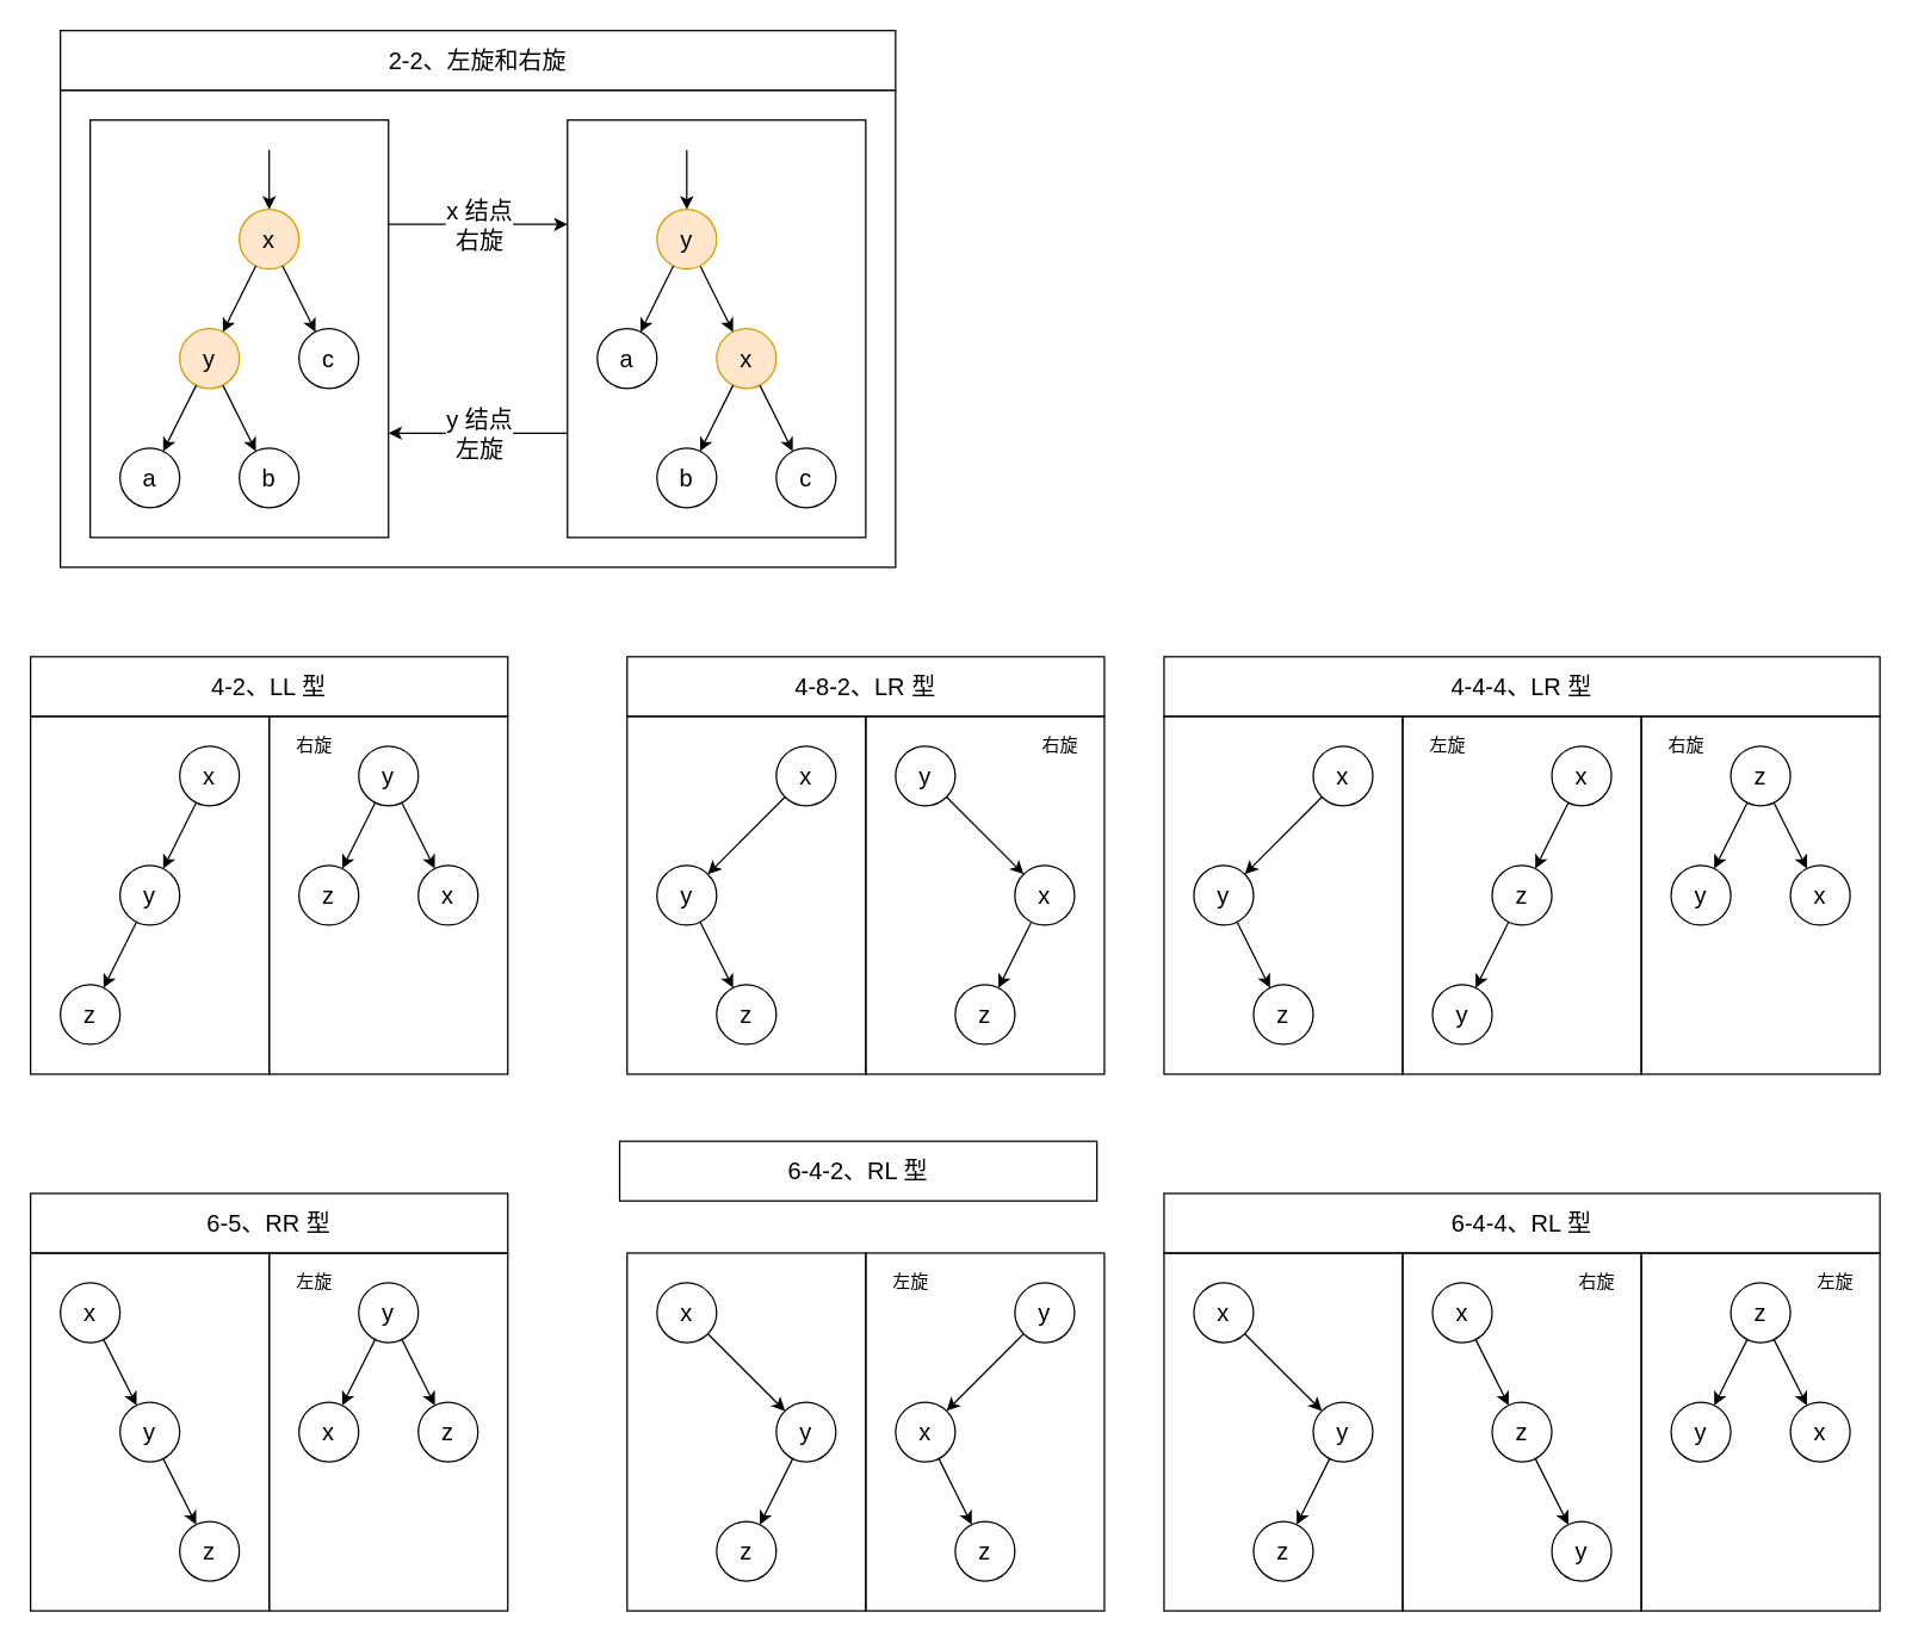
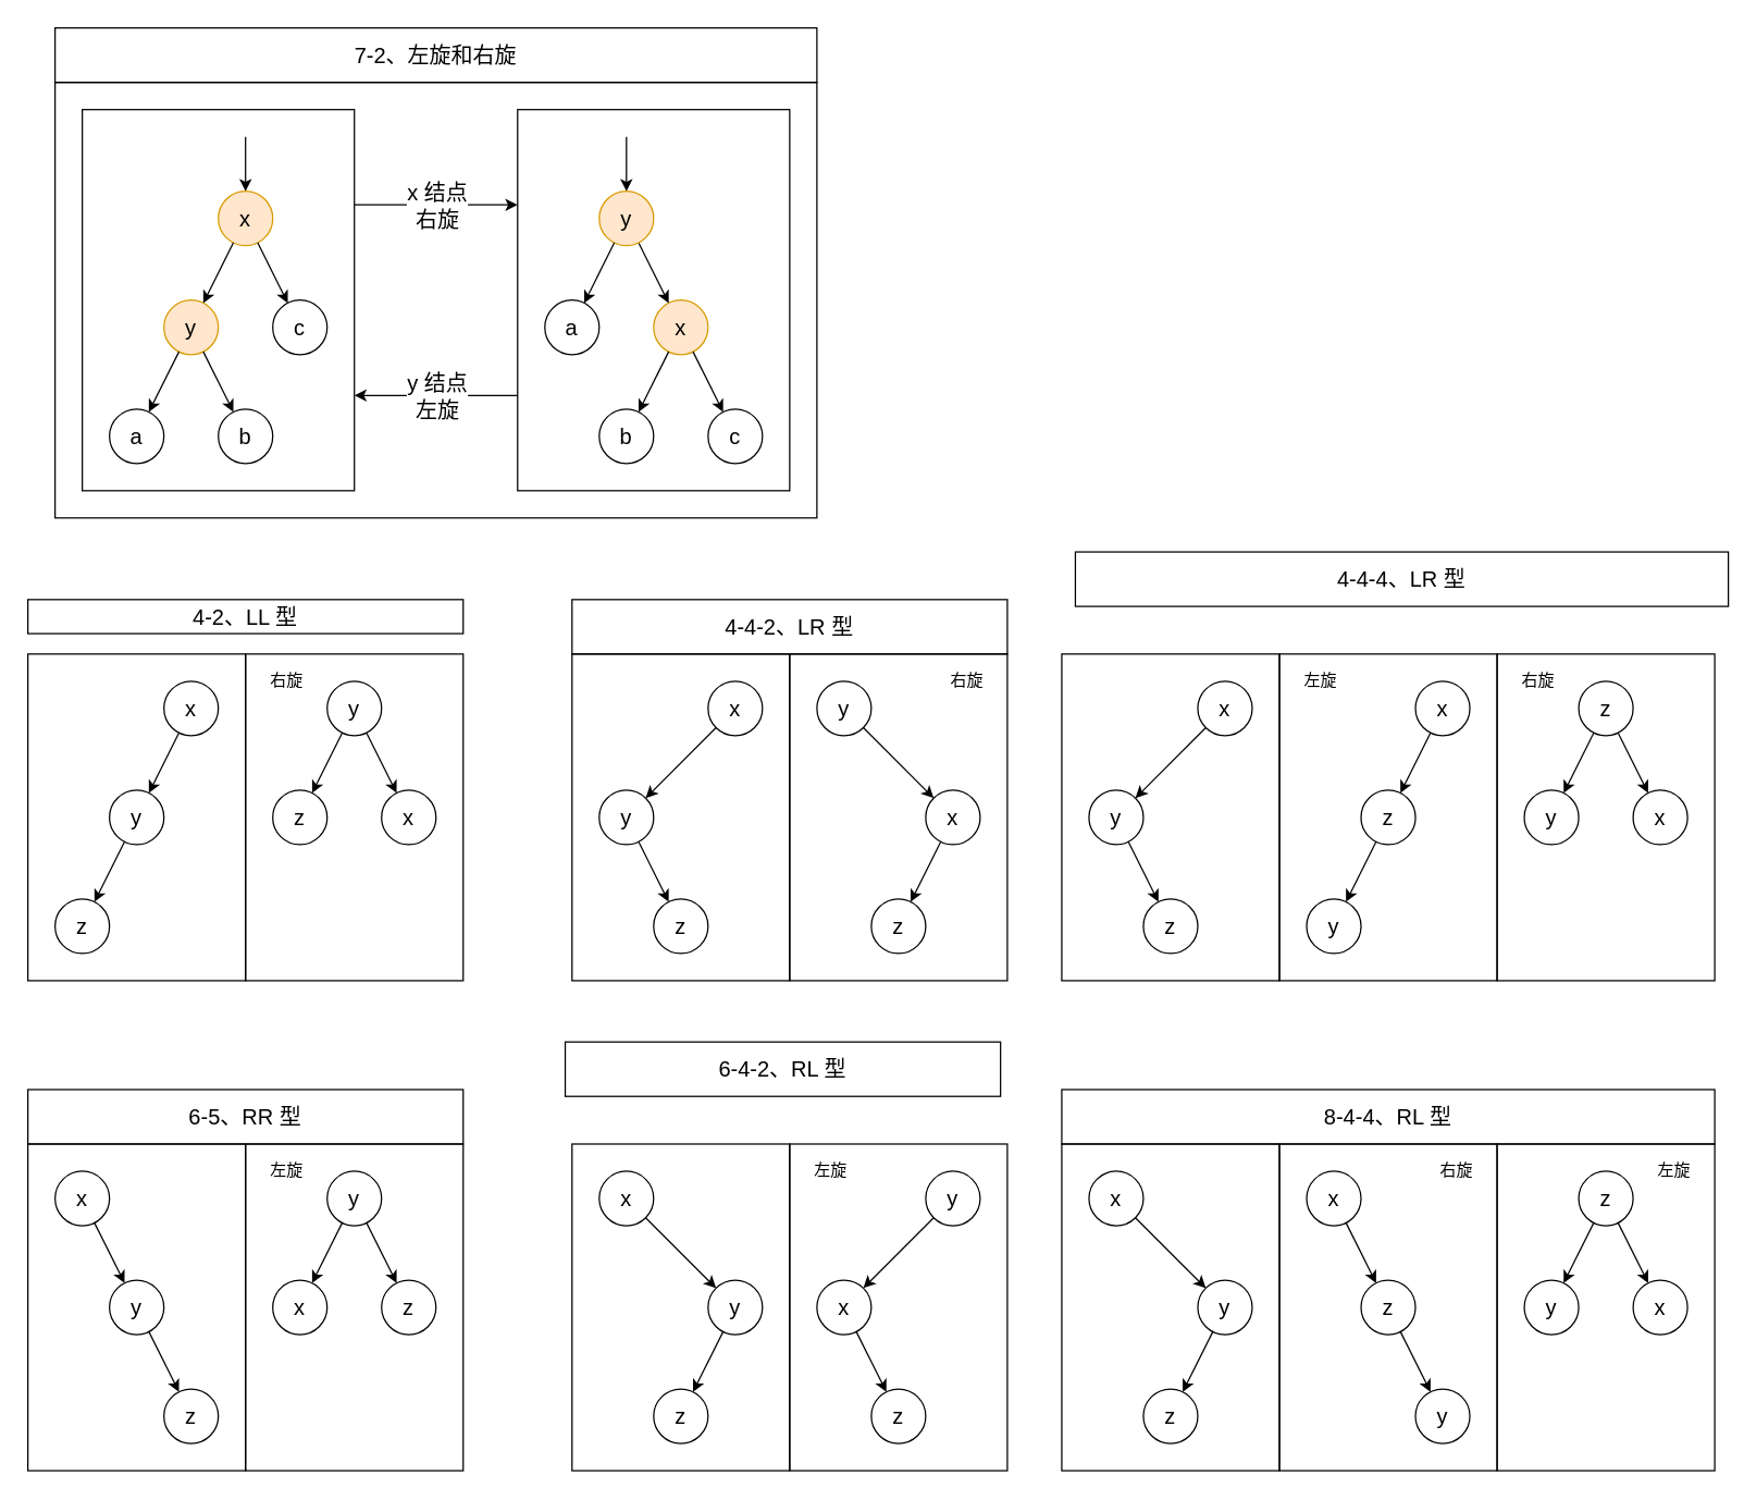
- <mxCell id="3" value="2-2、左旋和右旋" style="rounded=0;whiteSpace=wrap;html=1;fontSize=16;fillColor=none;container=0;" parent="2" vertex="1"><mxGeometry width="560" height="40" as="geometry" /></mxCell>
+ <mxCell id="3" value="7-2、左旋和右旋" style="rounded=0;whiteSpace=wrap;html=1;fontSize=16;fillColor=none;container=0;" parent="2" vertex="1"><mxGeometry width="560" height="40" as="geometry" /></mxCell>
- <mxCell id="43" value="4-2、LL 型" style="rounded=0;whiteSpace=wrap;html=1;fontSize=16;fillColor=none;container=0;" parent="1" vertex="1"><mxGeometry x="20" y="440" width="320" height="40" as="geometry" /></mxCell>
+ <mxCell id="43" value="4-2、LL 型" style="rounded=0;whiteSpace=wrap;html=1;fontSize=16;fillColor=none;container=0;" parent="1" vertex="1"><mxGeometry x="20" y="440" width="320" height="25" as="geometry" /></mxCell>
- <mxCell id="56" value="4-8-2、LR 型" style="rounded=0;whiteSpace=wrap;html=1;fontSize=16;fillColor=none;container=0;" parent="1" vertex="1"><mxGeometry x="420" y="440" width="320" height="40" as="geometry" /></mxCell>
+ <mxCell id="56" value="4-4-2、LR 型" style="rounded=0;whiteSpace=wrap;html=1;fontSize=16;fillColor=none;container=0;" parent="1" vertex="1"><mxGeometry x="420" y="440" width="320" height="40" as="geometry" /></mxCell>
- <mxCell id="69" value="4-4-4、LR 型" style="rounded=0;whiteSpace=wrap;html=1;fontSize=16;fillColor=none;" parent="1" vertex="1"><mxGeometry x="780" y="440" width="480" height="40" as="geometry" /></mxCell>
+ <mxCell id="69" value="4-4-4、LR 型" style="rounded=0;whiteSpace=wrap;html=1;fontSize=16;fillColor=none;" parent="1" vertex="1"><mxGeometry x="790" y="405" width="480" height="40" as="geometry" /></mxCell>
- <mxCell id="101" value="6-4-4、RL 型" style="rounded=0;whiteSpace=wrap;html=1;fontSize=16;fillColor=none;container=0;" parent="1" vertex="1"><mxGeometry x="780" y="800" width="480" height="40" as="geometry" /></mxCell>
+ <mxCell id="101" value="8-4-4、RL 型" style="rounded=0;whiteSpace=wrap;html=1;fontSize=16;fillColor=none;container=0;" parent="1" vertex="1"><mxGeometry x="780" y="800" width="480" height="40" as="geometry" /></mxCell>
